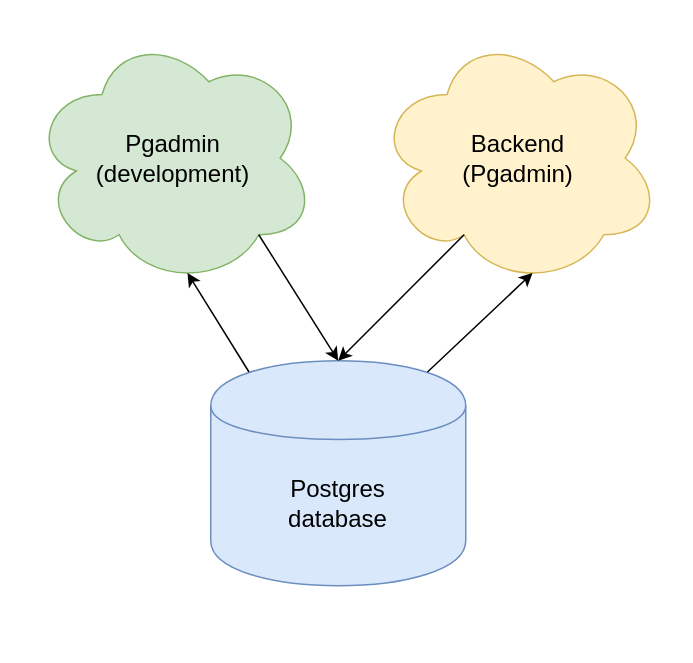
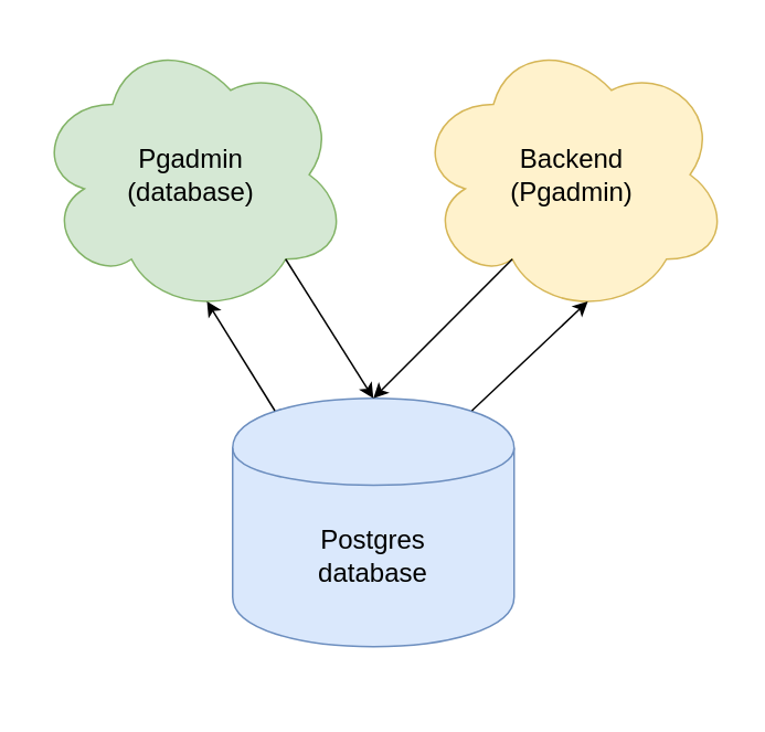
- <mxCell id="5" value="&lt;blockquote style=&quot;margin: 0 0 0 40px ; border: none ; padding: 0px&quot;&gt;&lt;/blockquote&gt;&lt;span style=&quot;font-size: 16px&quot;&gt;Pgadmin&lt;/span&gt;&lt;br&gt;&lt;font style=&quot;font-size: 16px&quot;&gt;(development)&lt;/font&gt;" style="shape=cloud;whiteSpace=wrap;html=1;fillColor=#d5e8d4;strokeColor=#82b366;" vertex="1" parent="2"><mxGeometry width="190" height="170" as="geometry" /></mxCell>
+ <mxCell id="5" value="&lt;blockquote style=&quot;margin: 0 0 0 40px ; border: none ; padding: 0px&quot;&gt;&lt;/blockquote&gt;&lt;span style=&quot;font-size: 16px&quot;&gt;Pgadmin&lt;/span&gt;&lt;br&gt;&lt;font style=&quot;font-size: 16px&quot;&gt;(database)&lt;/font&gt;" style="shape=cloud;whiteSpace=wrap;html=1;fillColor=#d5e8d4;strokeColor=#82b366;" vertex="1" parent="2"><mxGeometry width="190" height="170" as="geometry" /></mxCell>
